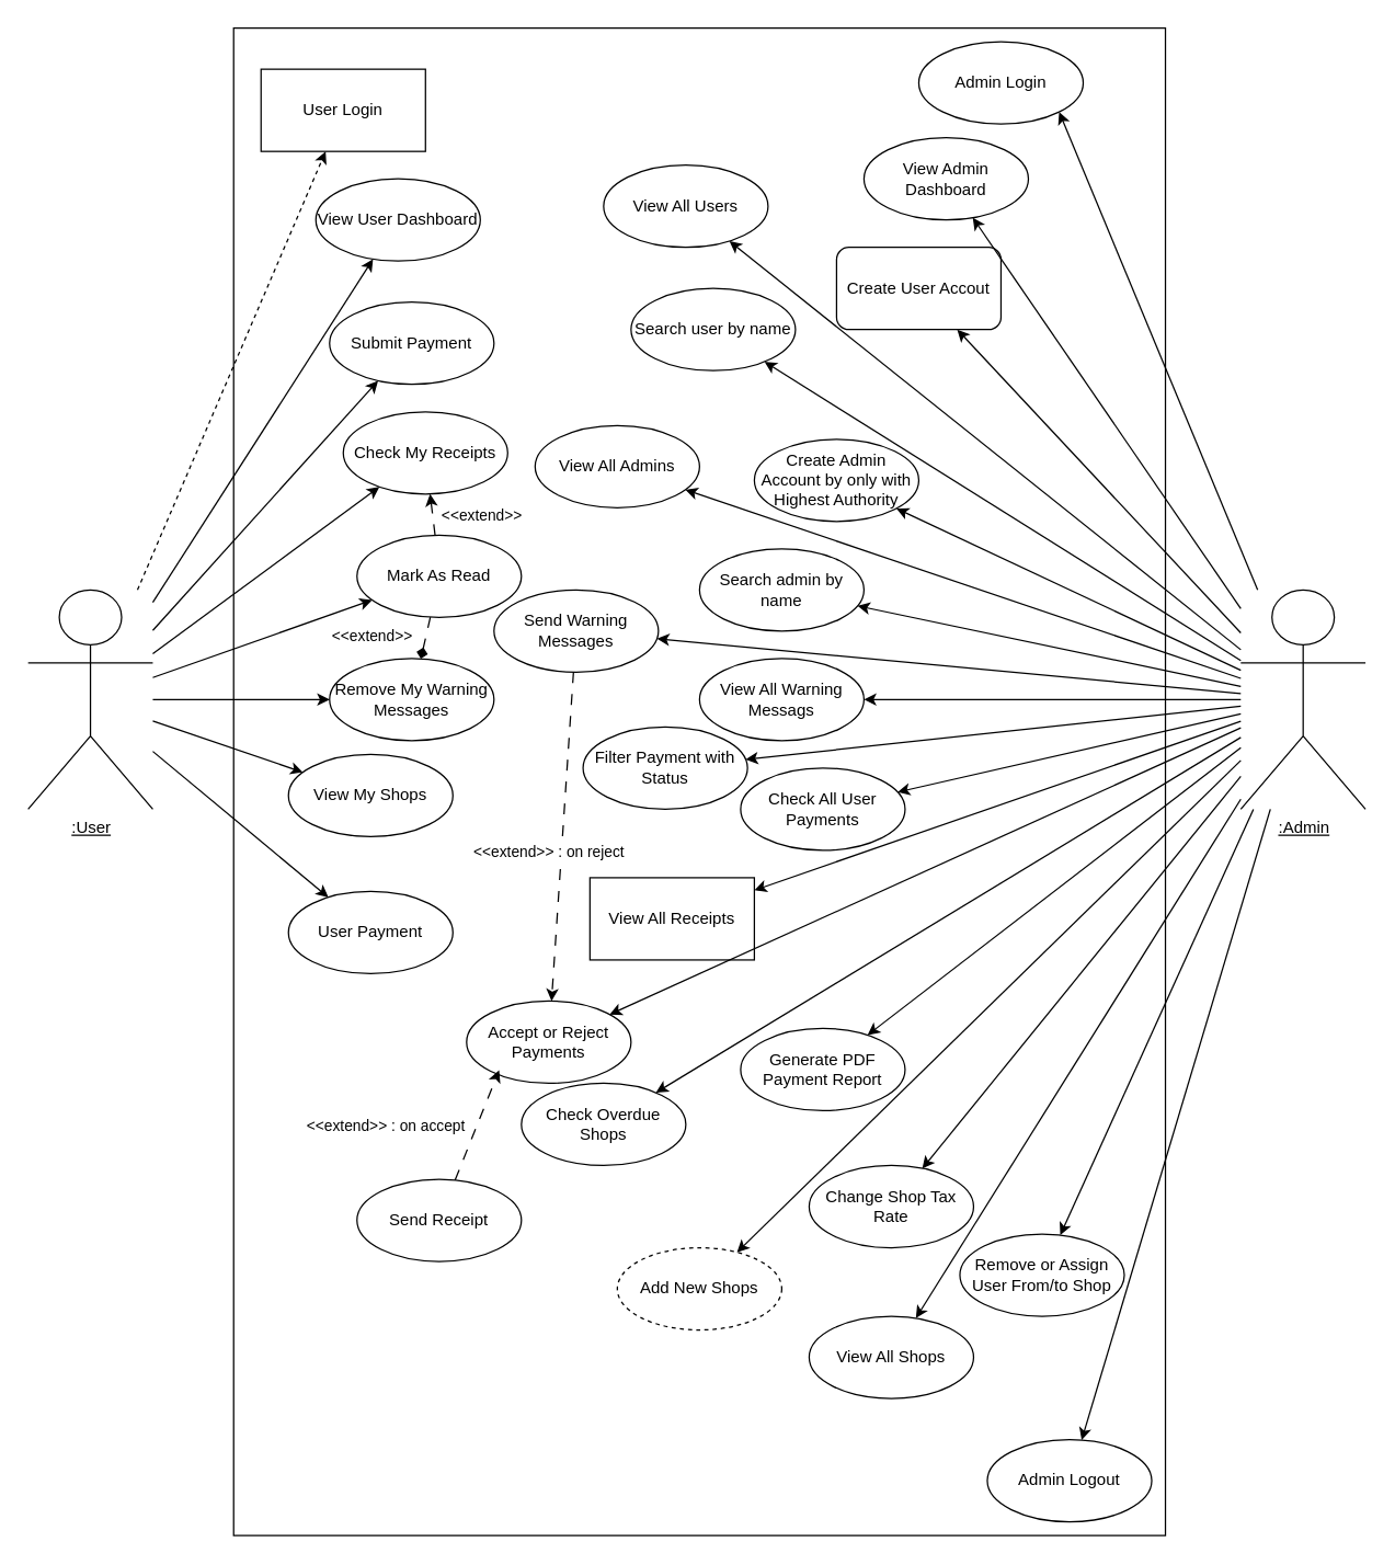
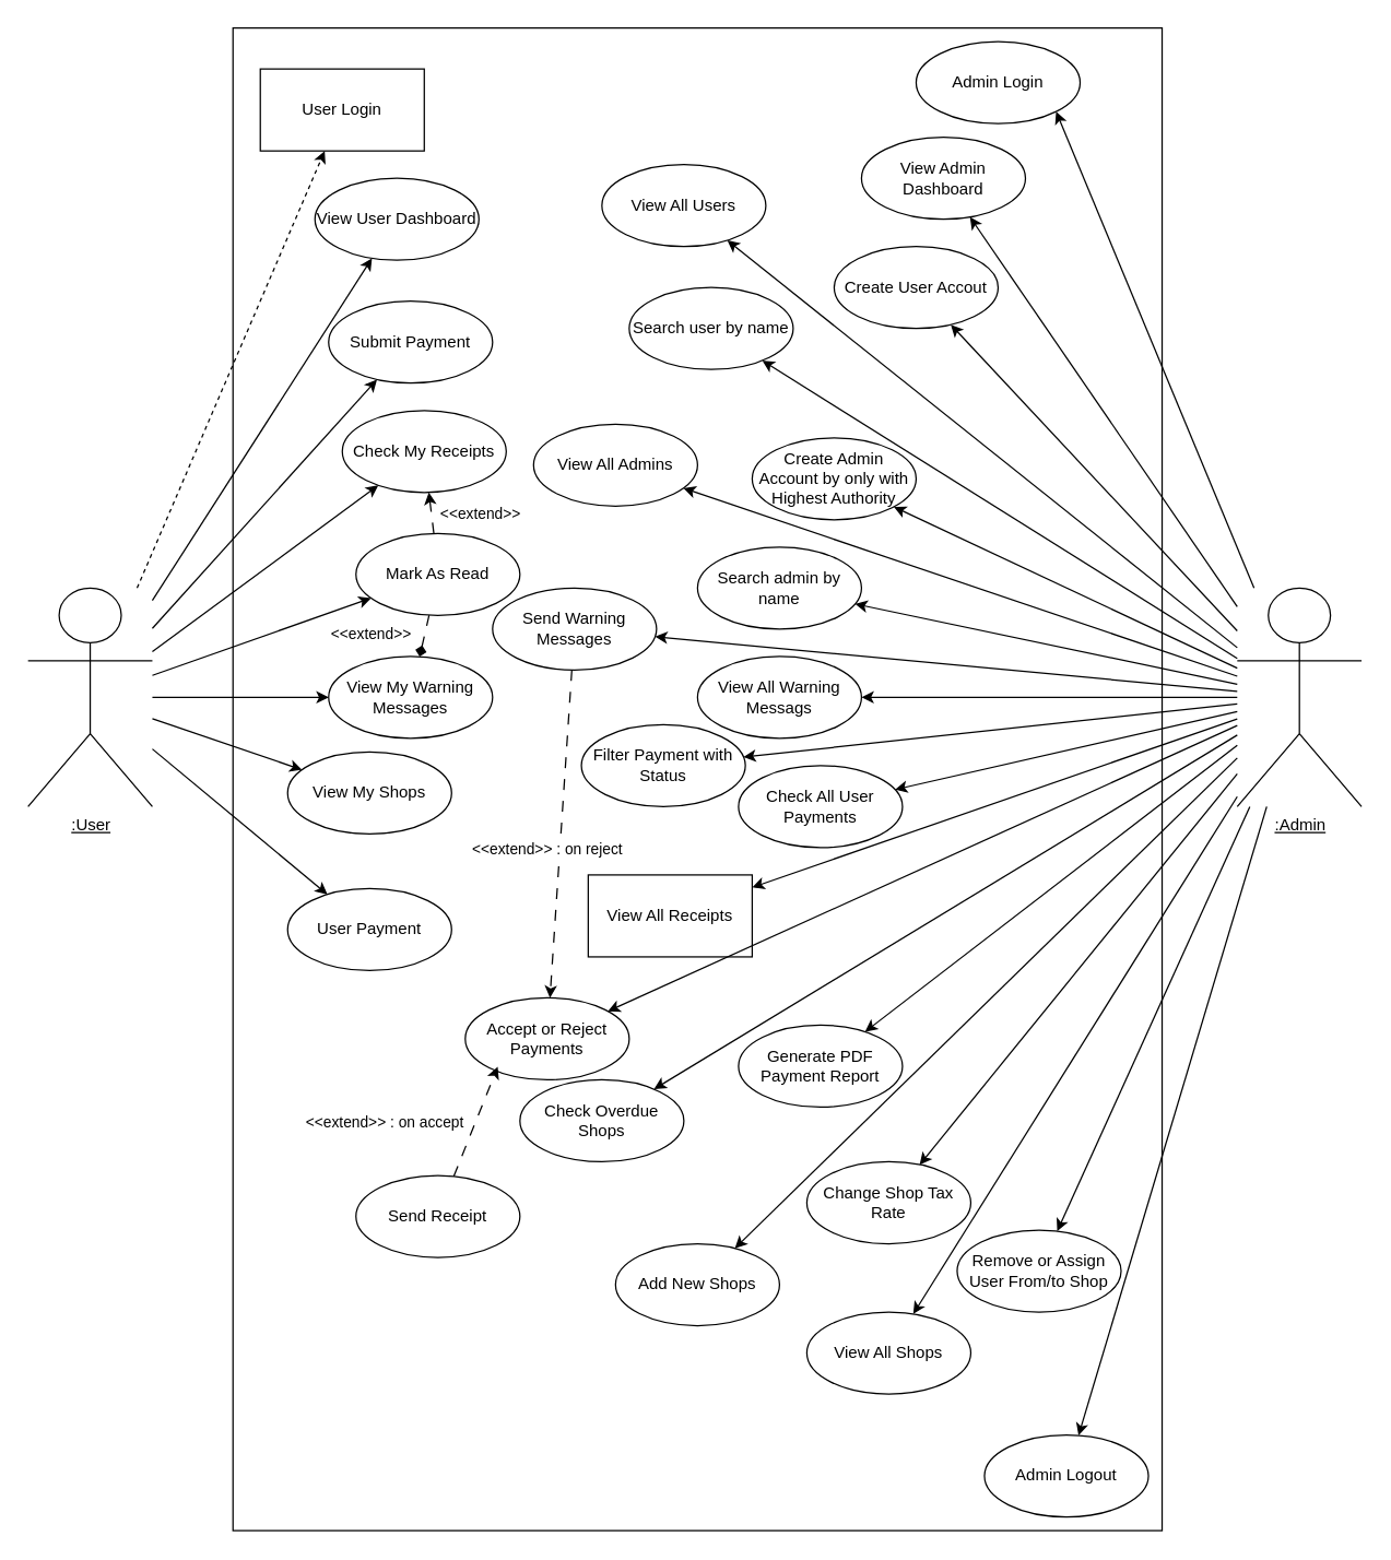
- <mxCell id="19" value="Create User Accout" style="whiteSpace=wrap;html=1;labelBackgroundColor=none;rounded=1;" vertex="1" parent="1"><mxGeometry x="610" y="180" width="120" height="60" as="geometry" /></mxCell>
+ <mxCell id="19" value="Create User Accout" style="ellipse;whiteSpace=wrap;html=1;labelBackgroundColor=none;" vertex="1" parent="1"><mxGeometry x="610" y="180" width="120" height="60" as="geometry" /></mxCell>
- <mxCell id="10" value="Remove My Warning Messages" style="ellipse;whiteSpace=wrap;html=1;labelBackgroundColor=none;" vertex="1" parent="1"><mxGeometry x="240" y="480" width="120" height="60" as="geometry" /></mxCell>
+ <mxCell id="10" value="View My Warning Messages" style="ellipse;whiteSpace=wrap;html=1;labelBackgroundColor=none;" vertex="1" parent="1"><mxGeometry x="240" y="480" width="120" height="60" as="geometry" /></mxCell>
- <mxCell id="24" value="&lt;div&gt;Add New Shops&lt;/div&gt;" style="ellipse;whiteSpace=wrap;html=1;labelBackgroundColor=none;dashed=1;" vertex="1" parent="1"><mxGeometry x="450" y="910" width="120" height="60" as="geometry" /></mxCell>
+ <mxCell id="24" value="&lt;div&gt;Add New Shops&lt;/div&gt;" style="ellipse;whiteSpace=wrap;html=1;labelBackgroundColor=none;" vertex="1" parent="1"><mxGeometry x="450" y="910" width="120" height="60" as="geometry" /></mxCell>
